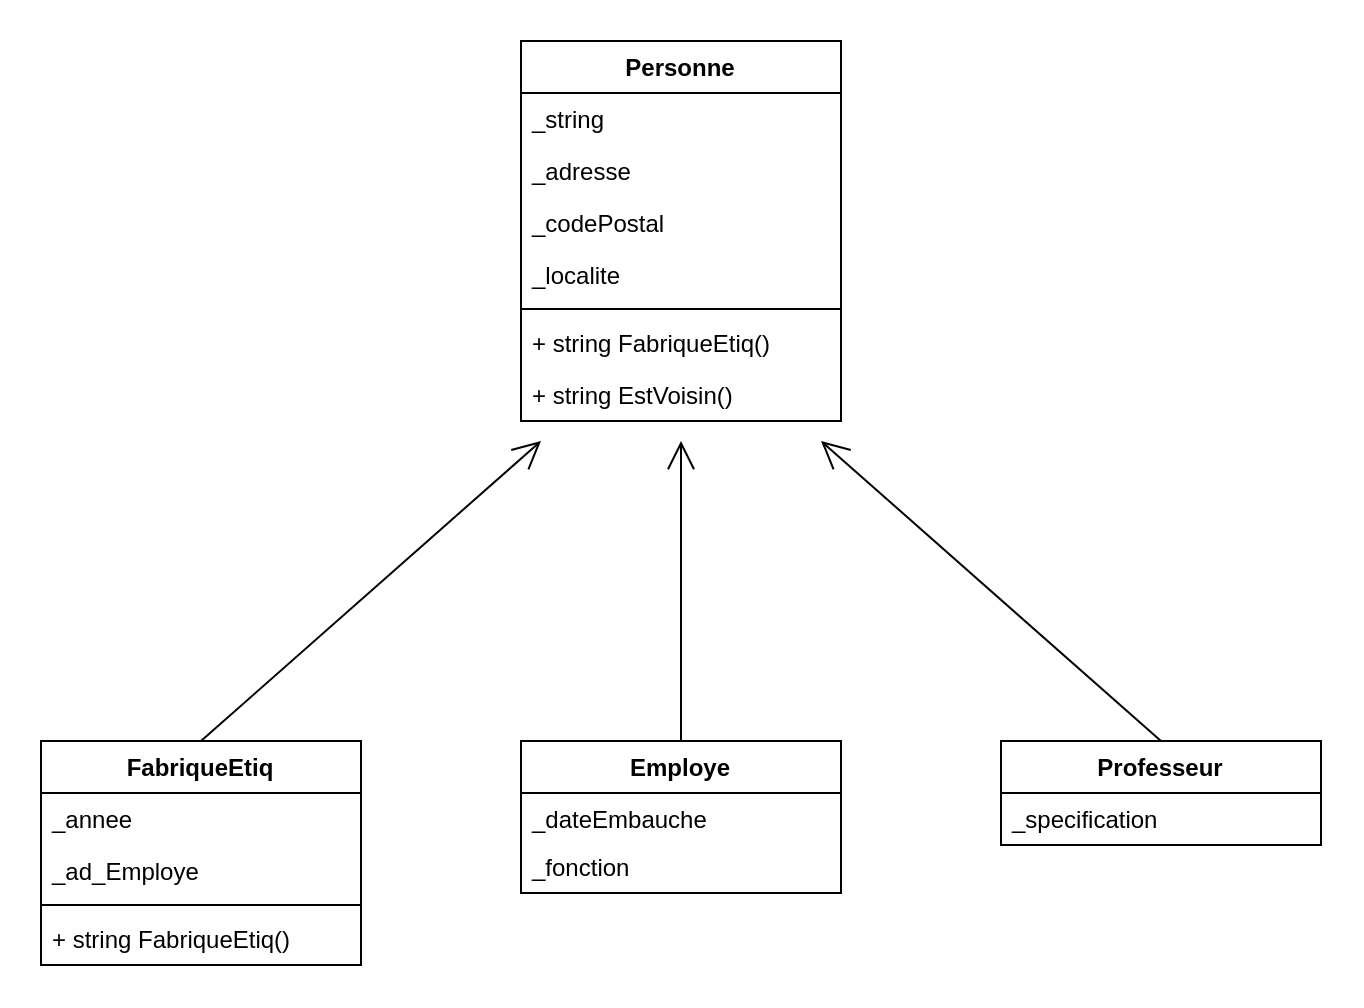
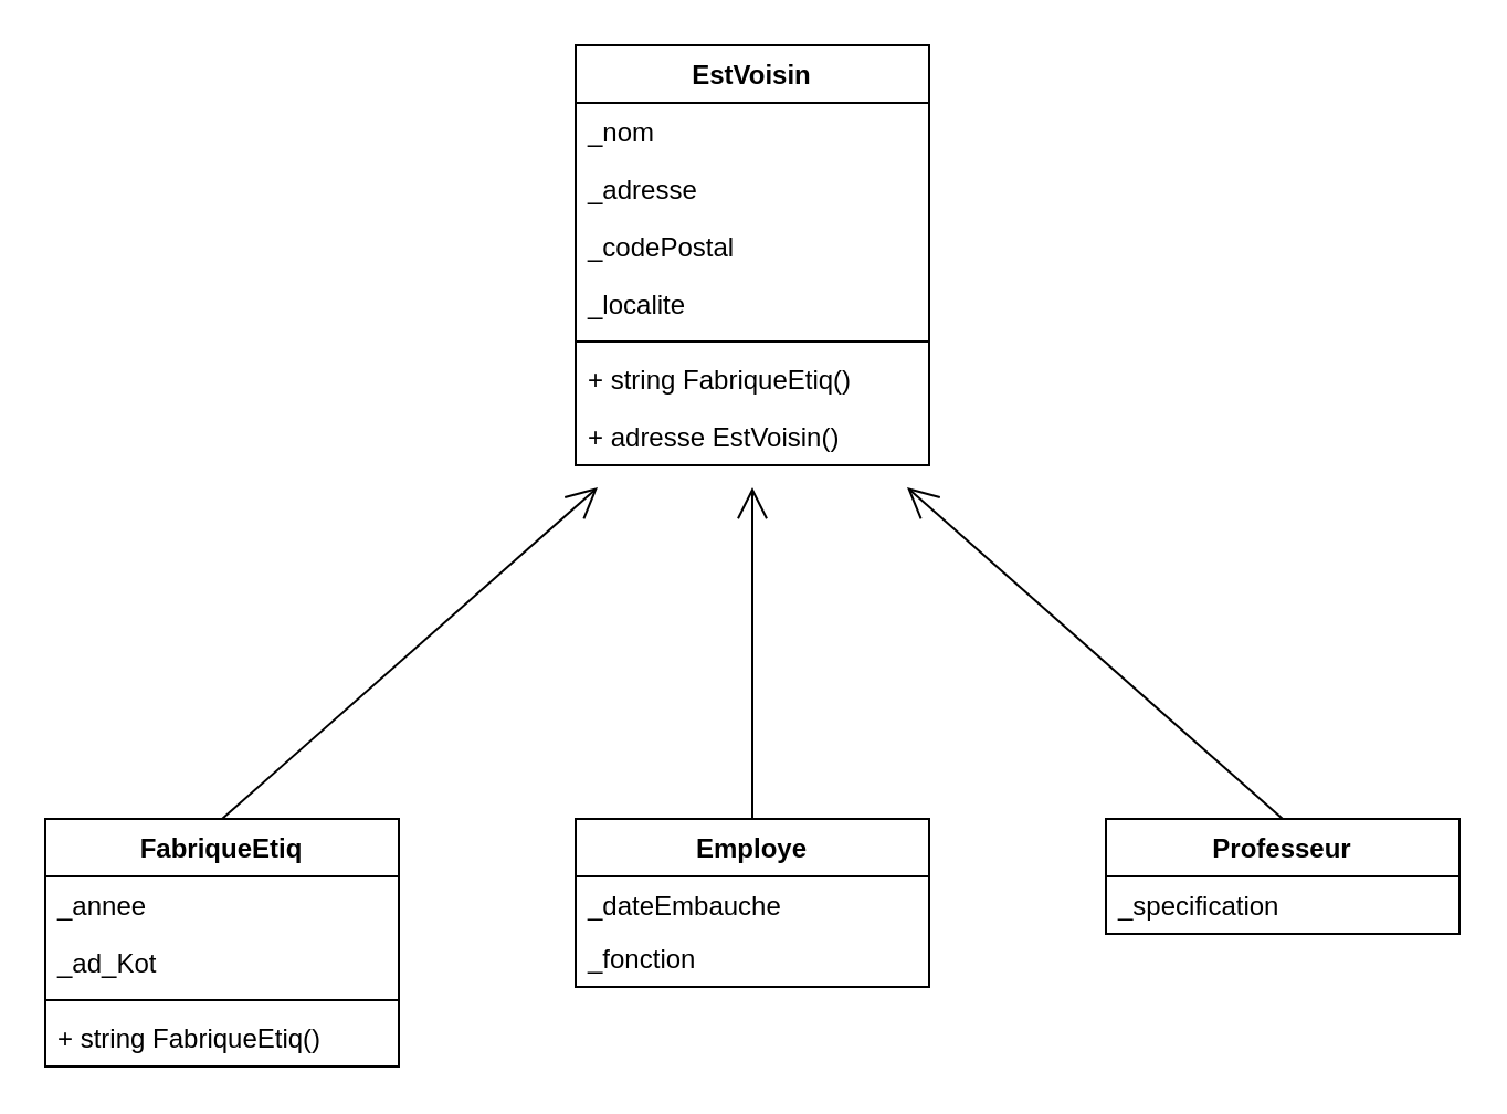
- <mxCell id="2" value="Personne" style="swimlane;fontStyle=1;align=center;verticalAlign=top;childLayout=stackLayout;horizontal=1;startSize=26;horizontalStack=0;resizeParent=1;resizeParentMax=0;resizeLast=0;collapsible=1;marginBottom=0;" vertex="1" parent="1"><mxGeometry x="260" y="20" width="160" height="190" as="geometry" /></mxCell>
+ <mxCell id="2" value="EstVoisin" style="swimlane;fontStyle=1;align=center;verticalAlign=top;childLayout=stackLayout;horizontal=1;startSize=26;horizontalStack=0;resizeParent=1;resizeParentMax=0;resizeLast=0;collapsible=1;marginBottom=0;" vertex="1" parent="1"><mxGeometry x="260" y="20" width="160" height="190" as="geometry" /></mxCell>
- <mxCell id="3" value="_string" style="text;strokeColor=none;fillColor=none;align=left;verticalAlign=top;spacingLeft=4;spacingRight=4;overflow=hidden;rotatable=0;points=[[0,0.5],[1,0.5]];portConstraint=eastwest;" vertex="1" parent="2"><mxGeometry y="26" width="160" height="26" as="geometry" /></mxCell>
+ <mxCell id="3" value="_nom" style="text;strokeColor=none;fillColor=none;align=left;verticalAlign=top;spacingLeft=4;spacingRight=4;overflow=hidden;rotatable=0;points=[[0,0.5],[1,0.5]];portConstraint=eastwest;" vertex="1" parent="2"><mxGeometry y="26" width="160" height="26" as="geometry" /></mxCell>
- <mxCell id="9" value="+ string EstVoisin()" style="text;strokeColor=none;fillColor=none;align=left;verticalAlign=top;spacingLeft=4;spacingRight=4;overflow=hidden;rotatable=0;points=[[0,0.5],[1,0.5]];portConstraint=eastwest;" vertex="1" parent="2"><mxGeometry y="164" width="160" height="26" as="geometry" /></mxCell>
+ <mxCell id="9" value="+ adresse EstVoisin()" style="text;strokeColor=none;fillColor=none;align=left;verticalAlign=top;spacingLeft=4;spacingRight=4;overflow=hidden;rotatable=0;points=[[0,0.5],[1,0.5]];portConstraint=eastwest;" vertex="1" parent="2"><mxGeometry y="164" width="160" height="26" as="geometry" /></mxCell>
- <mxCell id="17" value="_ad_Employe" style="text;strokeColor=none;fillColor=none;align=left;verticalAlign=top;spacingLeft=4;spacingRight=4;overflow=hidden;rotatable=0;points=[[0,0.5],[1,0.5]];portConstraint=eastwest;" vertex="1" parent="15"><mxGeometry y="52" width="160" height="26" as="geometry" /></mxCell>
+ <mxCell id="17" value="_ad_Kot" style="text;strokeColor=none;fillColor=none;align=left;verticalAlign=top;spacingLeft=4;spacingRight=4;overflow=hidden;rotatable=0;points=[[0,0.5],[1,0.5]];portConstraint=eastwest;" vertex="1" parent="15"><mxGeometry y="52" width="160" height="26" as="geometry" /></mxCell>
